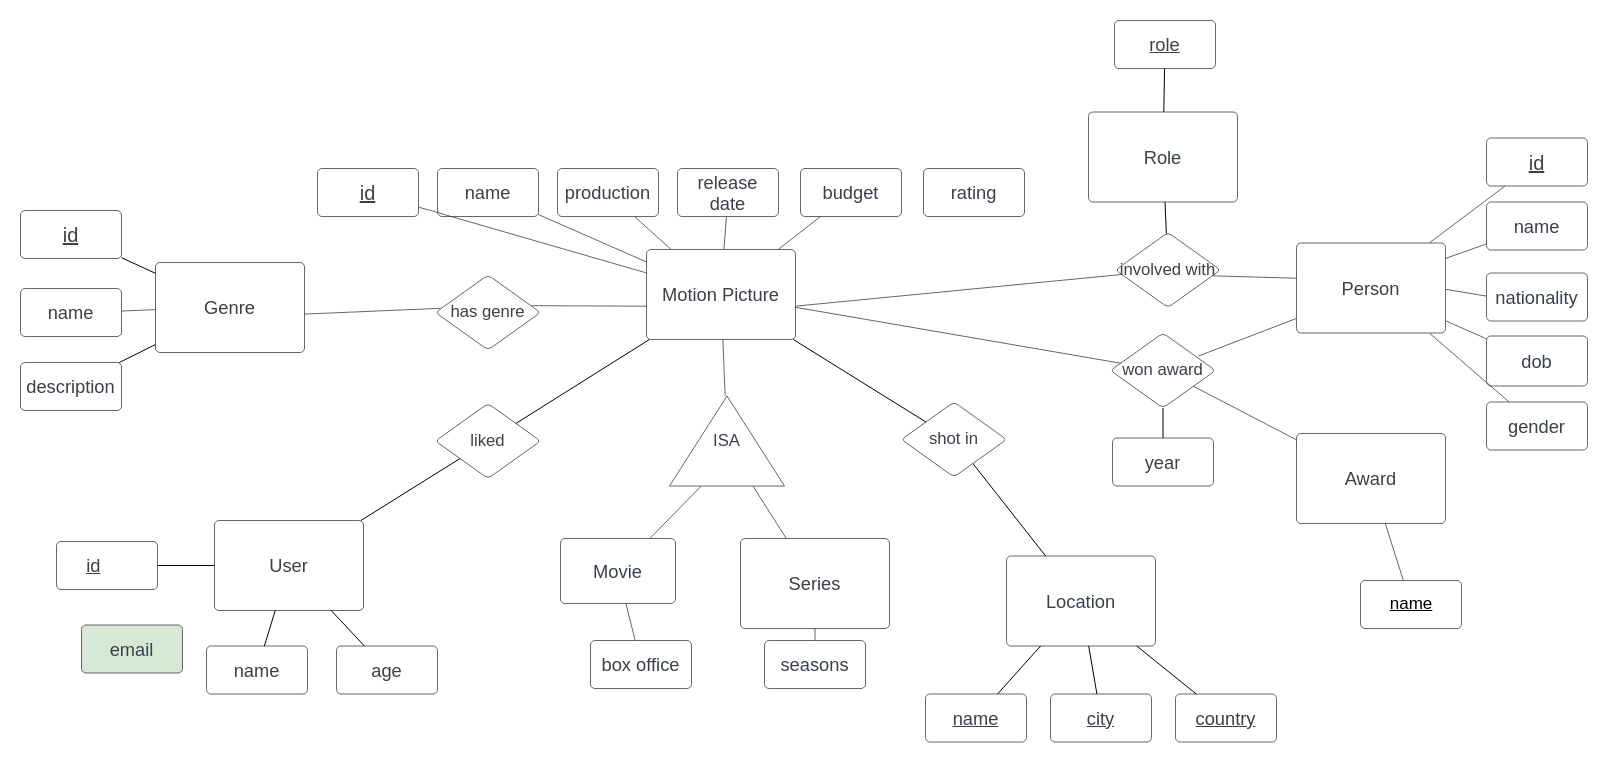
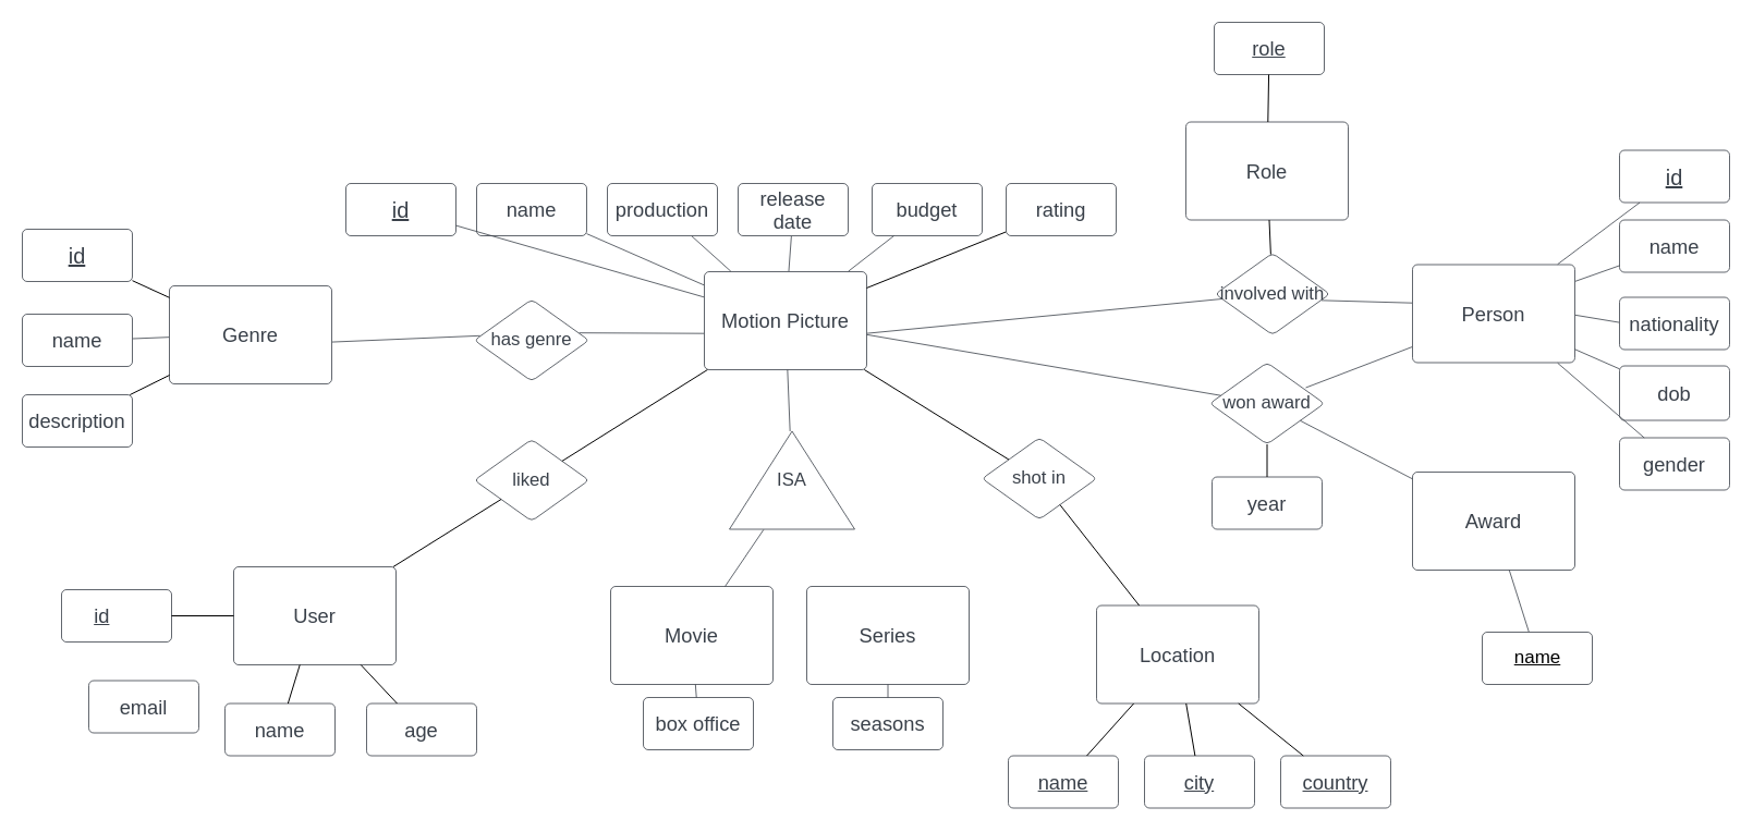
+ <mxCell id="81" value="" style="endArrow=none;html=1;rounded=0;" parent="1" source="2" target="82" edge="1"><mxGeometry width="50" height="50" relative="1" as="geometry"><mxPoint x="840" y="310" as="sourcePoint" /><mxPoint x="940.001" y="205.072" as="targetPoint" /></mxGeometry></mxCell>
- <mxCell id="37" value="" style="html=1;jettySize=18;whiteSpace=wrap;fontSize=13;strokeColor=#3a414a;strokeOpacity=100;strokeWidth=0.8;rounded=0;startArrow=none;endArrow=none;entryX=0.727;entryY=1.004;entryPerimeter=0;lucidId=EhC.t0iPB0GW;" parent="1" source="15" target="13" edge="1"><mxGeometry width="100" height="100" relative="1" as="geometry"><Array as="points" /><mxPoint x="923.829" y="555.64" as="sourcePoint" /></mxGeometry></mxCell>
- <mxCell id="14" value="Movie" style="html=1;overflow=block;blockSpacing=1;whiteSpace=wrap;fontSize=18.3;fontColor=#3a414a;spacing=9;strokeColor=#3a414a;strokeOpacity=100;rounded=1;absoluteArcSize=1;arcSize=9;strokeWidth=0.8;lucidId=EhC.wCg-WKs.;" parent="1" vertex="1"><mxGeometry x="560" y="538" width="115" height="65" as="geometry" /></mxCell>
+ <mxCell id="14" value="Movie" style="html=1;overflow=block;blockSpacing=1;whiteSpace=wrap;fontSize=18.3;fontColor=#3a414a;spacing=9;strokeColor=#3a414a;strokeOpacity=100;rounded=1;absoluteArcSize=1;arcSize=9;strokeWidth=0.8;lucidId=EhC.wCg-WKs.;" parent="1" vertex="1"><mxGeometry x="560" y="538" width="149" height="90" as="geometry" /></mxCell>
- <mxCell id="62" value="email" style="html=1;overflow=block;blockSpacing=1;whiteSpace=wrap;fontSize=18.3;fontColor=#3a414a;spacing=3.8;strokeColor=#3a414a;strokeOpacity=100;rounded=1;absoluteArcSize=1;arcSize=9;strokeWidth=0.8;lucidId=EhC.SkmI63rg;fillColor=#d5e8d4;" parent="1" vertex="1"><mxGeometry x="81" y="624.5" width="101" height="48" as="geometry" /></mxCell>
+ <mxCell id="62" value="email" style="html=1;overflow=block;blockSpacing=1;whiteSpace=wrap;fontSize=18.3;fontColor=#3a414a;spacing=3.8;strokeColor=#3a414a;strokeOpacity=100;rounded=1;absoluteArcSize=1;arcSize=9;strokeWidth=0.8;lucidId=EhC.SkmI63rg;" parent="1" vertex="1"><mxGeometry x="81" y="624.5" width="101" height="48" as="geometry" /></mxCell>
